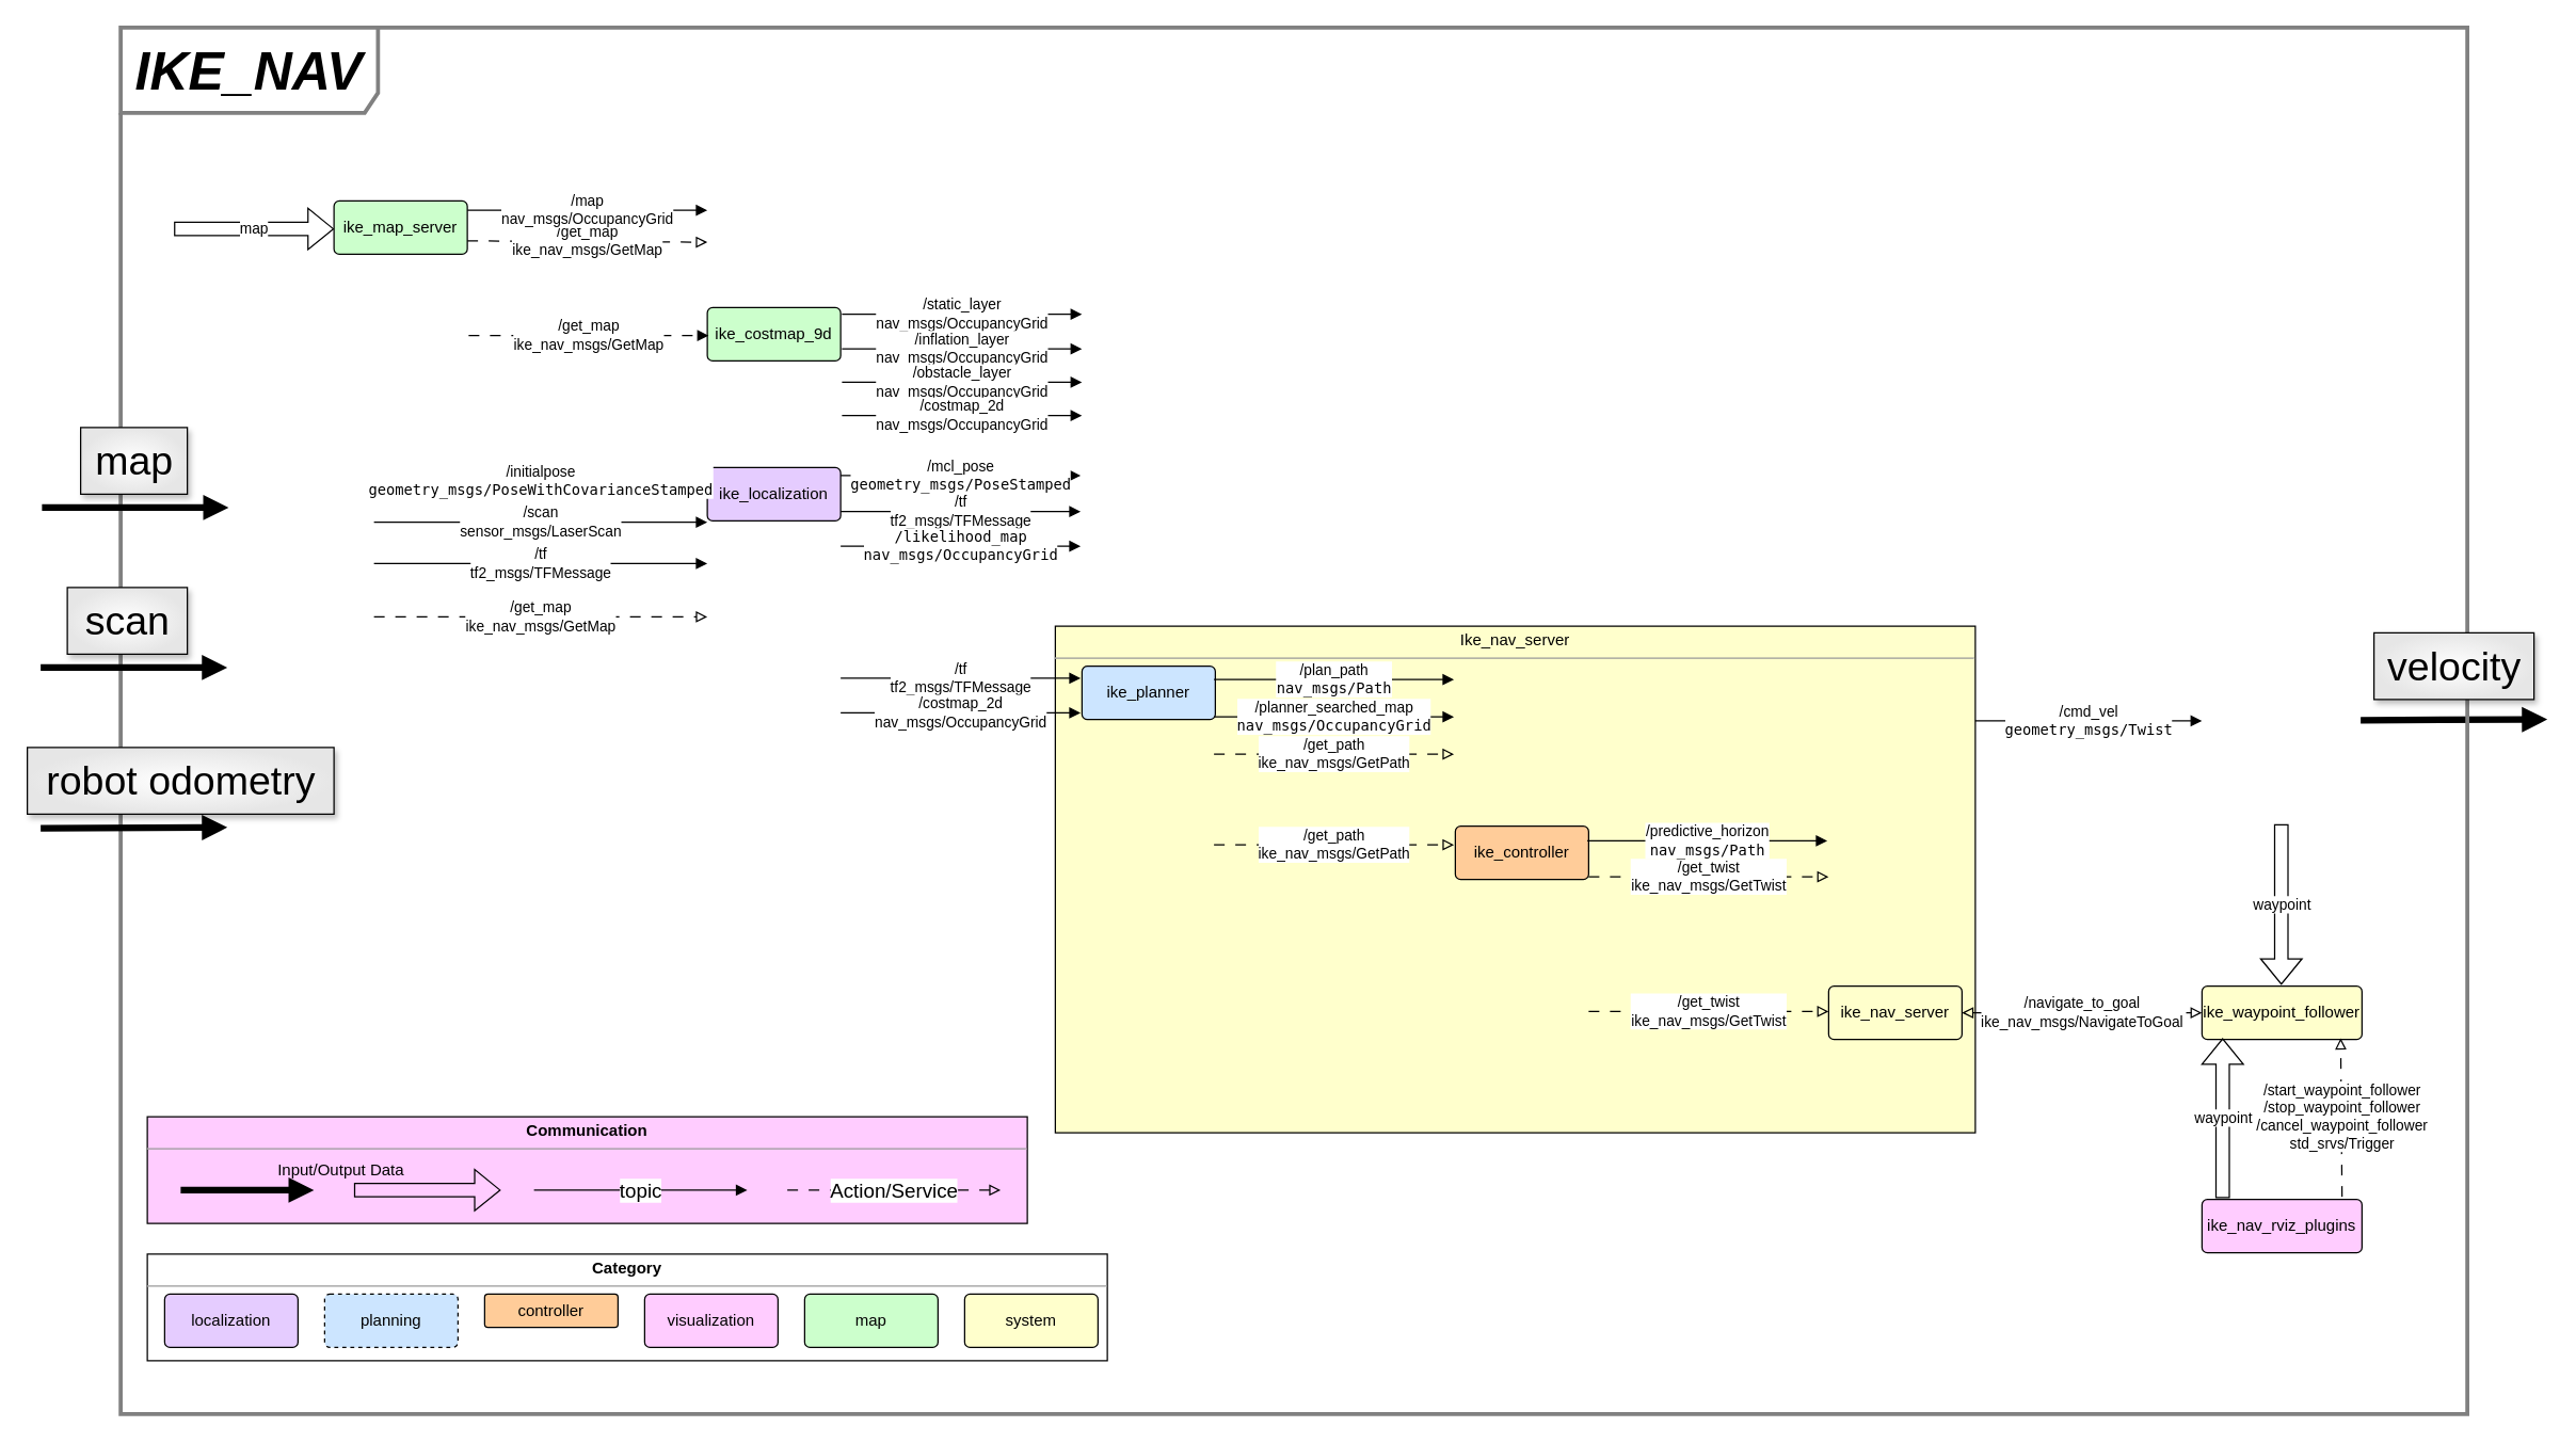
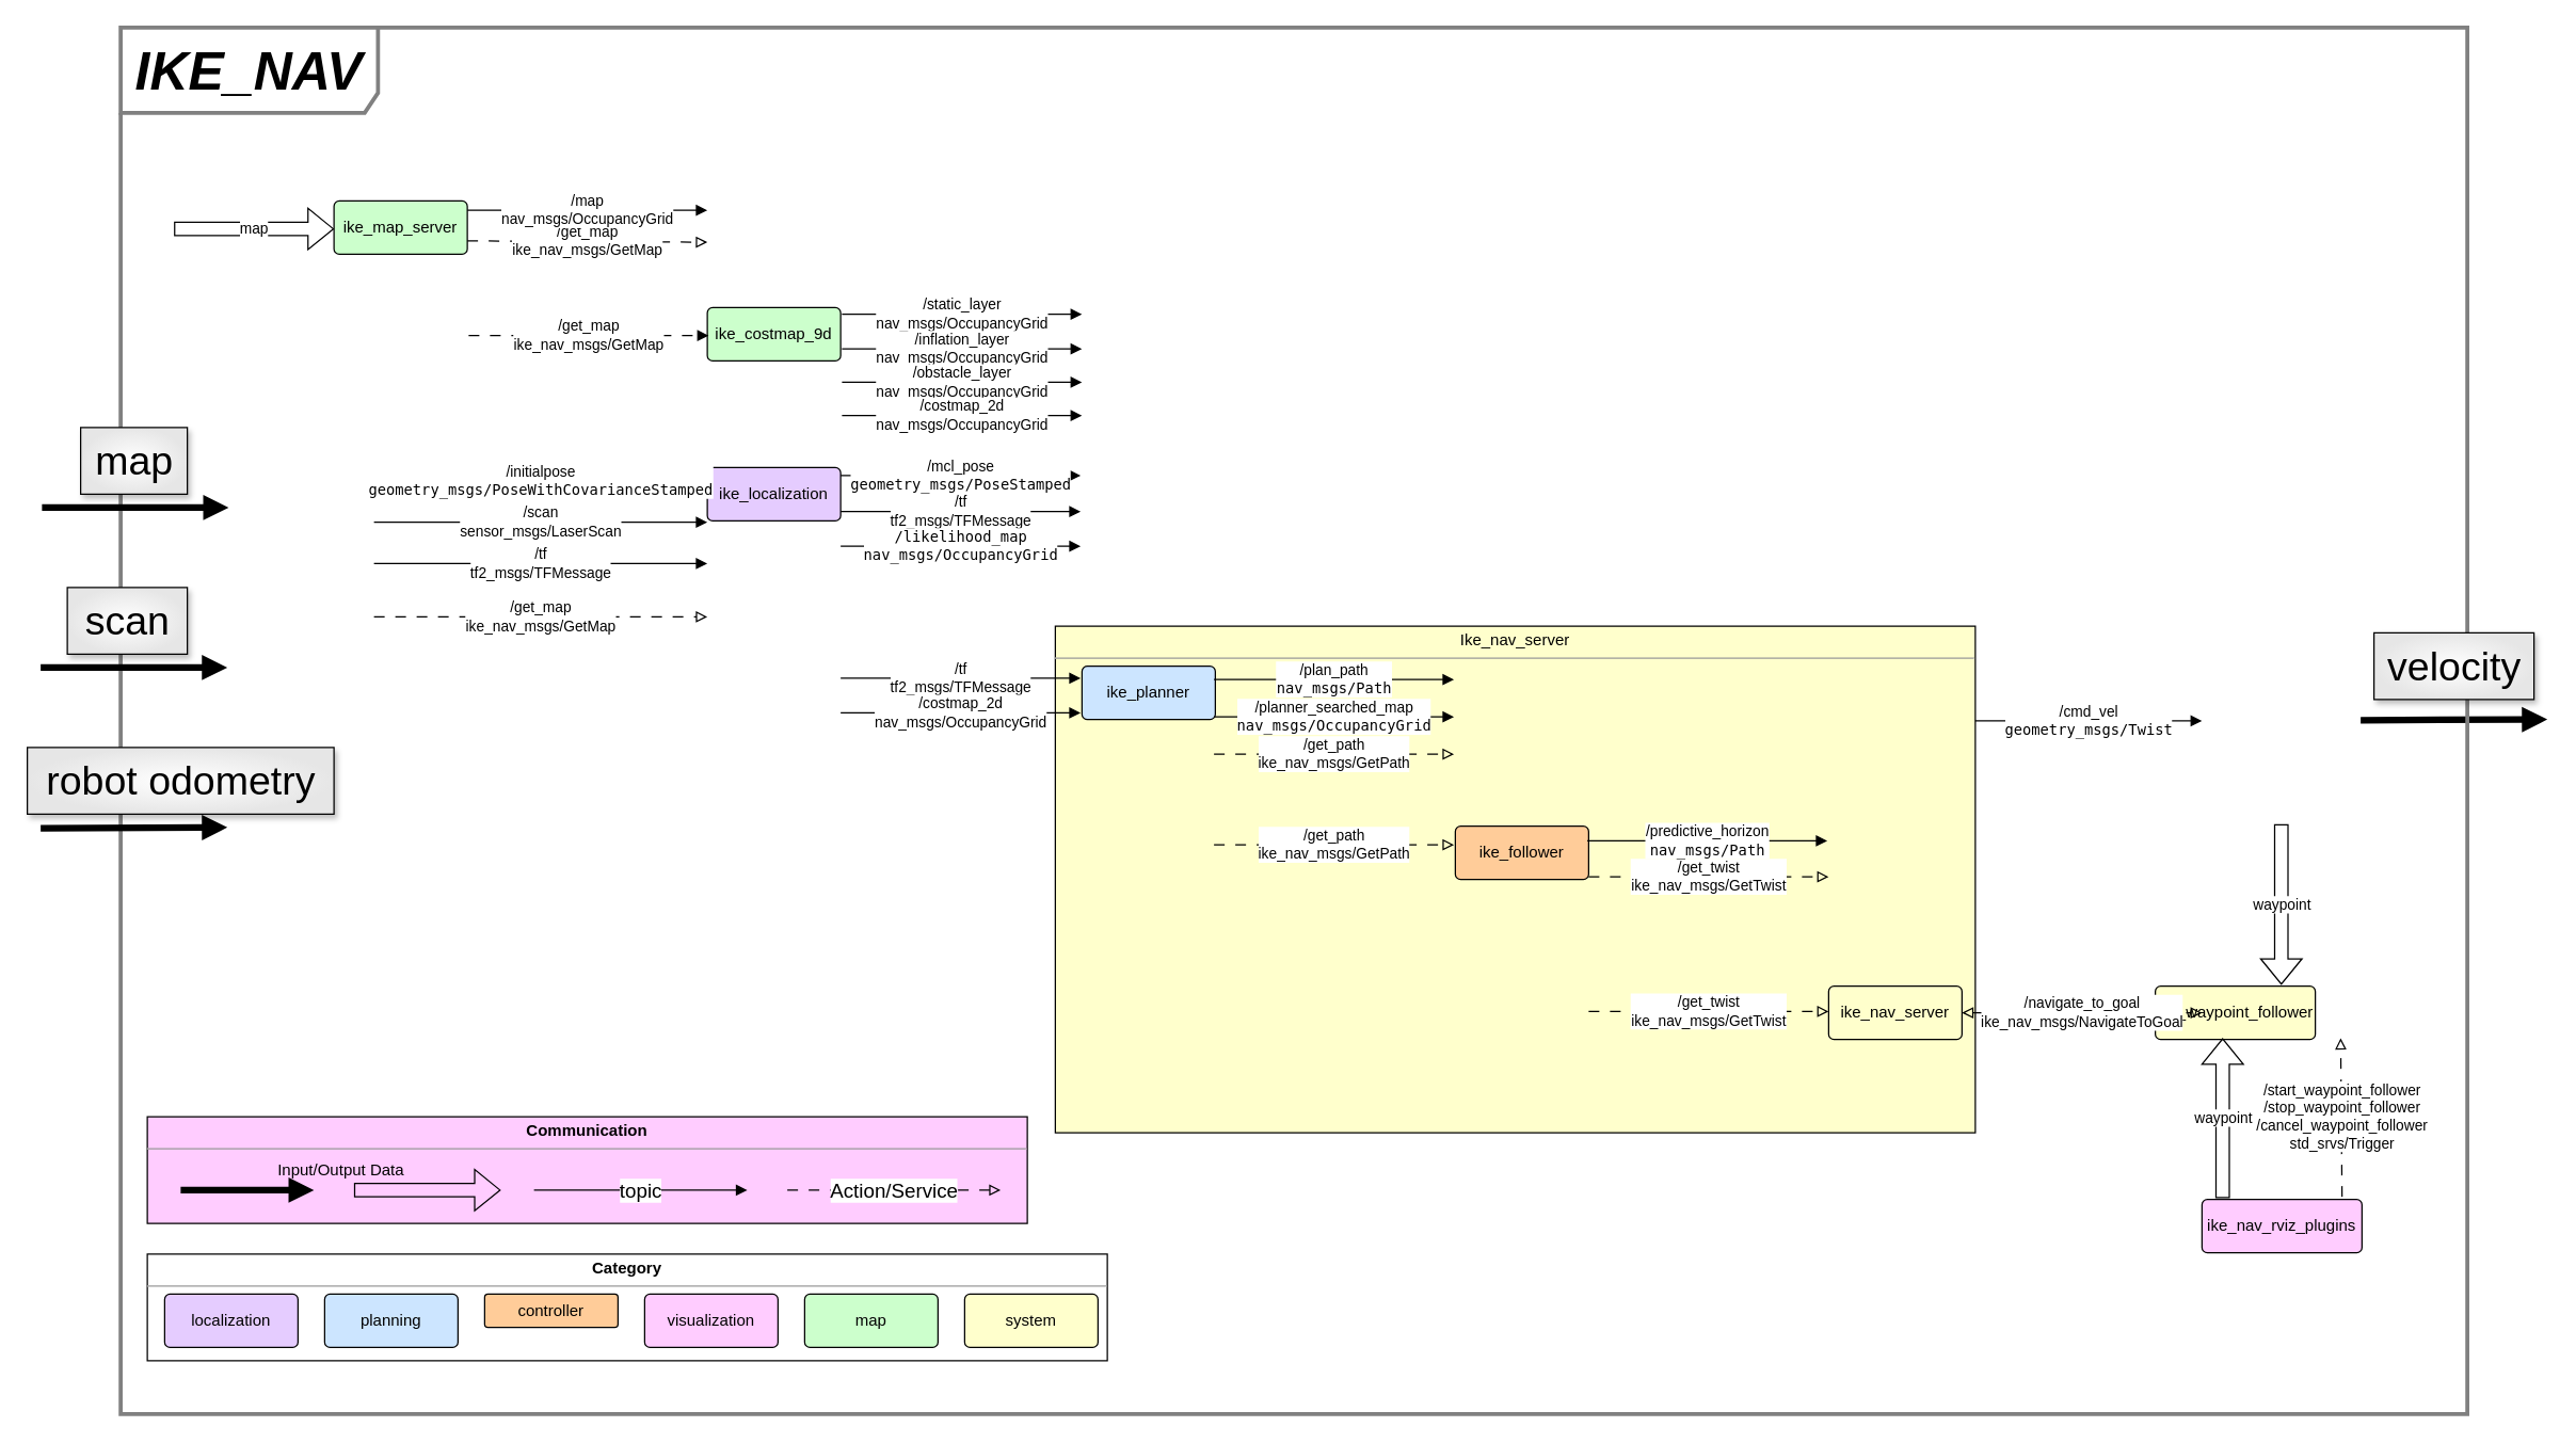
- <mxCell id="48" value="ike_controller" style="rounded=1;arcSize=10;whiteSpace=wrap;html=1;align=center;fillColor=#FFCC99;movable=0;resizable=0;rotatable=0;deletable=0;editable=0;locked=1;connectable=0;" vertex="1" parent="42"><mxGeometry x="461" y="150" width="100" height="40" as="geometry" /></mxCell>
+ <mxCell id="48" value="ike_follower" style="rounded=1;arcSize=10;whiteSpace=wrap;html=1;align=center;fillColor=#FFCC99;movable=0;resizable=0;rotatable=0;deletable=0;editable=0;locked=1;connectable=0;" vertex="1" parent="42"><mxGeometry x="461" y="150" width="100" height="40" as="geometry" /></mxCell>
- <mxCell id="53" value="ike_waypoint_follower" style="rounded=1;arcSize=10;whiteSpace=wrap;html=1;align=center;fillColor=#FFFFCC;movable=0;resizable=0;rotatable=0;deletable=0;editable=0;locked=1;connectable=0;" vertex="1" parent="42"><mxGeometry x="1021" y="270" width="120" height="40" as="geometry" /></mxCell>
+ <mxCell id="53" value="ike_waypoint_follower" style="rounded=1;arcSize=10;whiteSpace=wrap;html=1;align=center;fillColor=#FFFFCC;movable=0;resizable=0;rotatable=0;deletable=0;editable=0;locked=1;connectable=0;" vertex="1" parent="42"><mxGeometry x="986" y="270" width="120" height="40" as="geometry" /></mxCell>
- <mxCell id="38" value="&lt;div&gt;planning&lt;/div&gt;" style="rounded=1;arcSize=10;whiteSpace=wrap;html=1;align=center;fillColor=#CCE5FF;container=0;movable=0;resizable=0;rotatable=0;deletable=0;editable=0;locked=1;connectable=0;dashed=1;" vertex="1" parent="34"><mxGeometry x="133" y="30" width="100" height="40" as="geometry" /></mxCell>
+ <mxCell id="38" value="&lt;div&gt;planning&lt;/div&gt;" style="rounded=1;arcSize=10;whiteSpace=wrap;html=1;align=center;fillColor=#CCE5FF;container=0;movable=0;resizable=0;rotatable=0;deletable=0;editable=0;locked=1;connectable=0;" vertex="1" parent="34"><mxGeometry x="133" y="30" width="100" height="40" as="geometry" /></mxCell>
